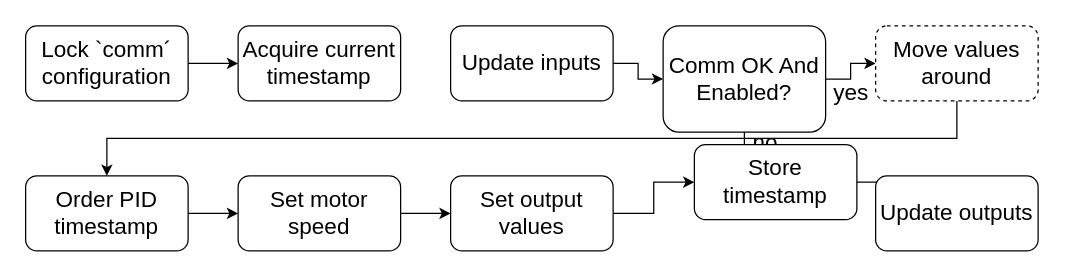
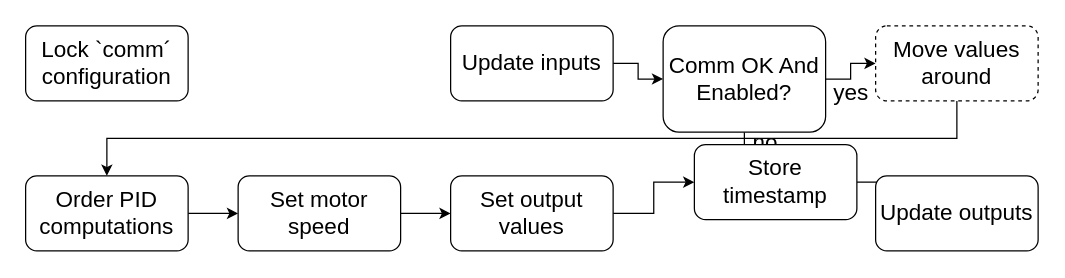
- <mxCell id="2" style="edgeStyle=orthogonalEdgeStyle;rounded=0;orthogonalLoop=1;jettySize=auto;html=1;fontSize=18;" edge="1" parent="1" source="3" target="4"><mxGeometry relative="1" as="geometry" /></mxCell>
- <mxCell id="4" value="Acquire current timestamp" style="rounded=1;whiteSpace=wrap;html=1;fontSize=18;" vertex="1" parent="1"><mxGeometry x="190" y="20" width="130" height="60" as="geometry" /></mxCell>
- <mxCell id="13" value="Order PID timestamp" style="rounded=1;whiteSpace=wrap;html=1;fontSize=18;" vertex="1" parent="1"><mxGeometry x="20" y="140" width="130" height="60" as="geometry" /></mxCell>
+ <mxCell id="13" value="Order PID computations" style="rounded=1;whiteSpace=wrap;html=1;fontSize=18;" vertex="1" parent="1"><mxGeometry x="20" y="140" width="130" height="60" as="geometry" /></mxCell>
